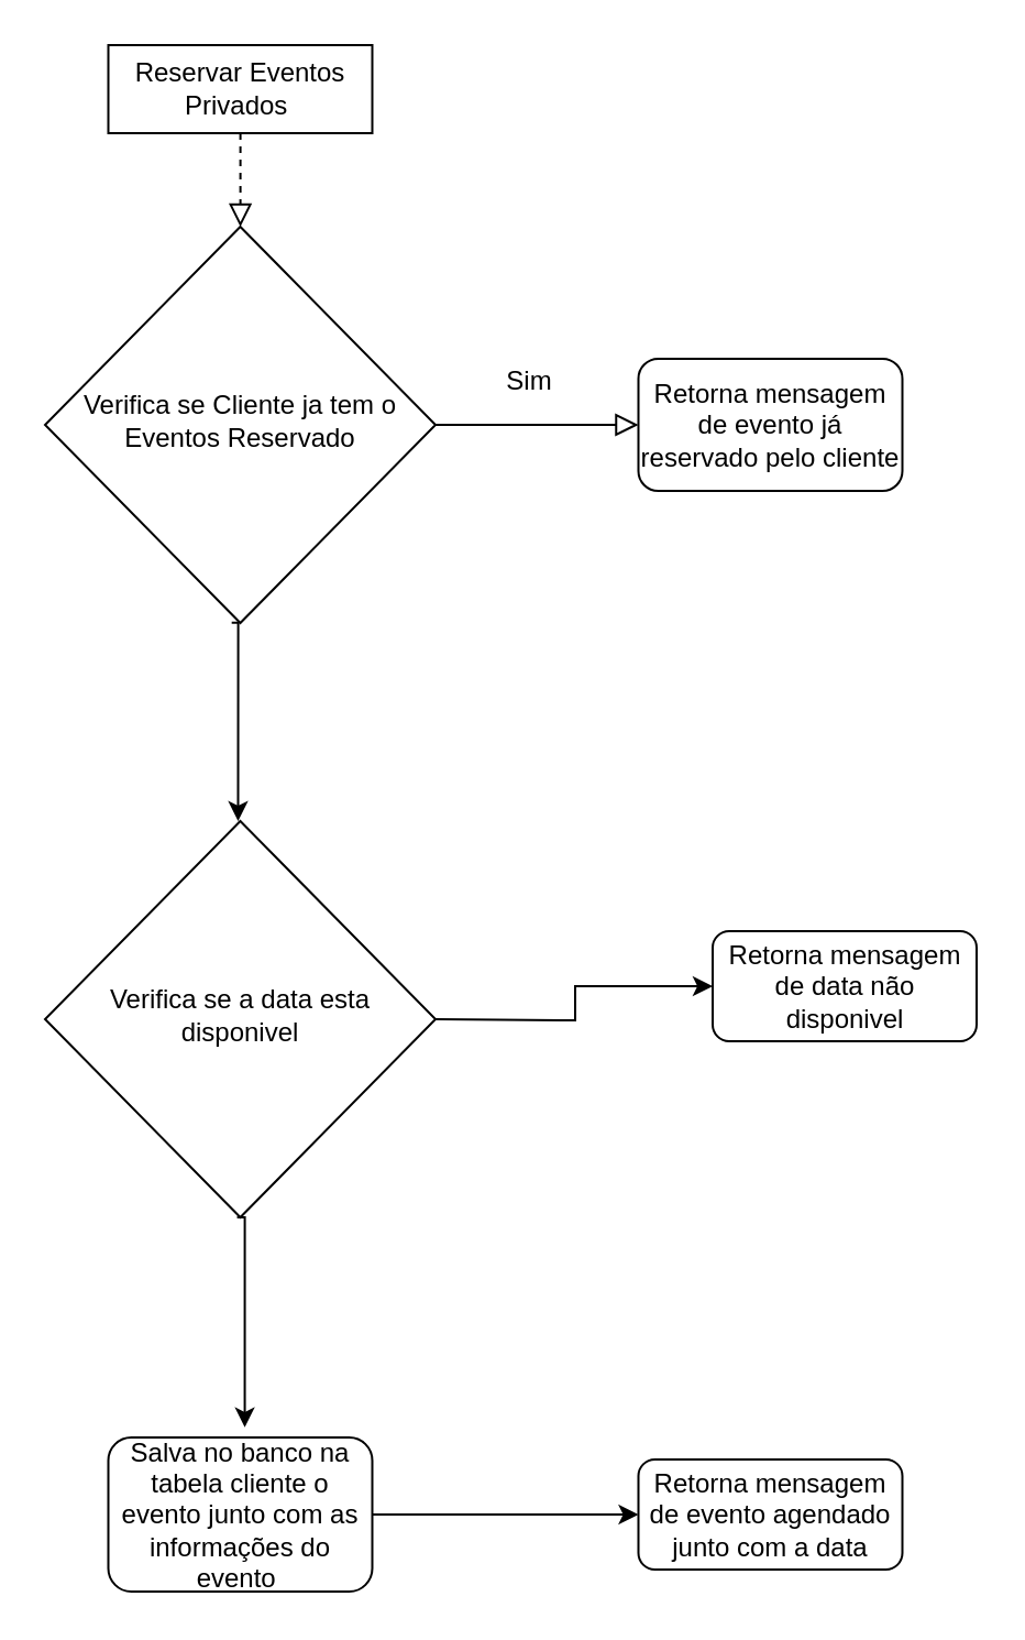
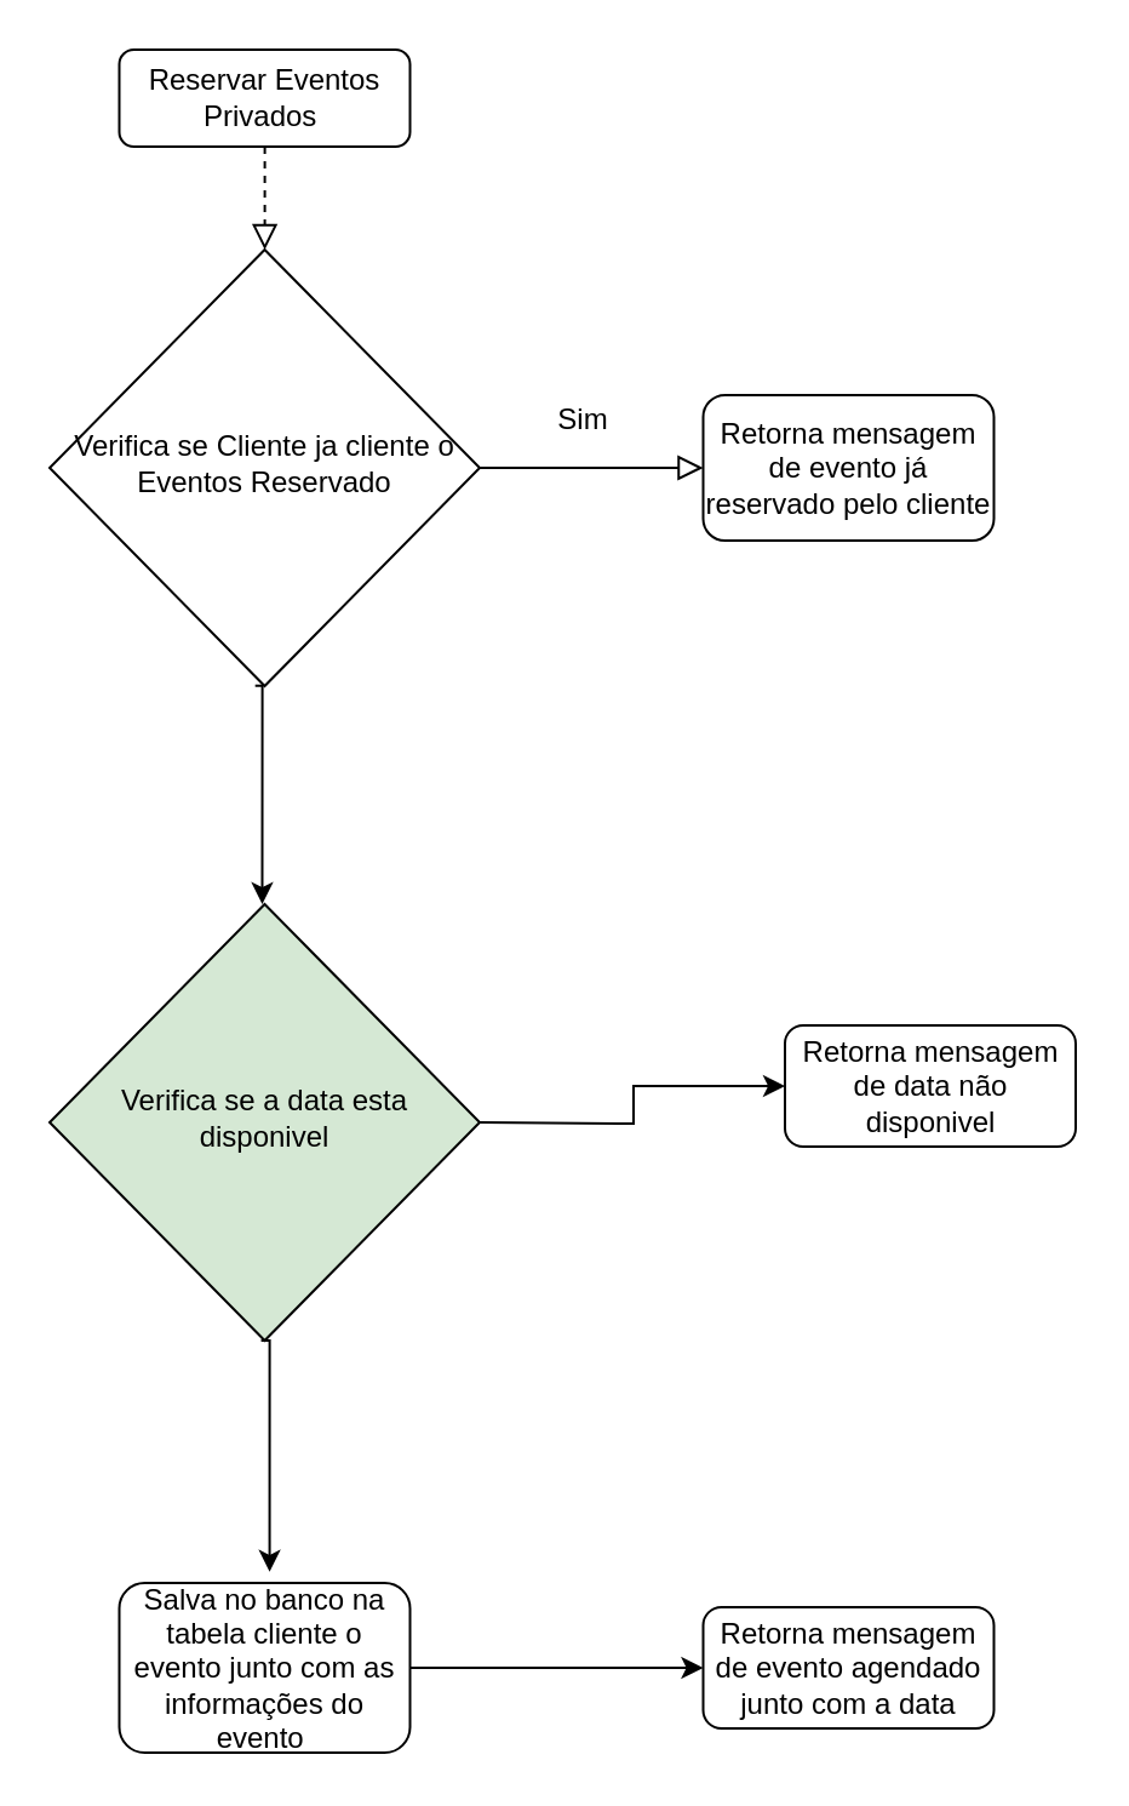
- <mxCell id="3" value="Reservar Eventos Privados&amp;nbsp;" style="whiteSpace=wrap;html=1;fontSize=12;glass=0;strokeWidth=1;shadow=0;rounded=0;" vertex="1" parent="1"><mxGeometry x="48.75" y="20" width="120" height="40" as="geometry" /></mxCell>
+ <mxCell id="3" value="Reservar Eventos Privados&amp;nbsp;" style="rounded=1;whiteSpace=wrap;html=1;fontSize=12;glass=0;strokeWidth=1;shadow=0;" vertex="1" parent="1"><mxGeometry x="48.75" y="20" width="120" height="40" as="geometry" /></mxCell>
- <mxCell id="6" value="Verifica se Cliente ja tem o Eventos Reservado" style="rhombus;whiteSpace=wrap;html=1;shadow=0;fontFamily=Helvetica;fontSize=12;align=center;strokeWidth=1;spacing=6;spacingTop=-4;" vertex="1" parent="1"><mxGeometry x="20" y="102.5" width="177.5" height="180" as="geometry" /></mxCell>
+ <mxCell id="6" value="Verifica se Cliente ja cliente o Eventos Reservado" style="rhombus;whiteSpace=wrap;html=1;shadow=0;fontFamily=Helvetica;fontSize=12;align=center;strokeWidth=1;spacing=6;spacingTop=-4;" vertex="1" parent="1"><mxGeometry x="20" y="102.5" width="177.5" height="180" as="geometry" /></mxCell>
- <mxCell id="12" value="Verifica se a data esta disponivel" style="rhombus;whiteSpace=wrap;html=1;shadow=0;fontFamily=Helvetica;fontSize=12;align=center;strokeWidth=1;spacing=6;spacingTop=-4;" vertex="1" parent="1"><mxGeometry x="20" y="372.5" width="177.5" height="180" as="geometry" /></mxCell>
+ <mxCell id="12" value="Verifica se a data esta disponivel" style="rhombus;whiteSpace=wrap;html=1;shadow=0;fontFamily=Helvetica;fontSize=12;align=center;strokeWidth=1;spacing=6;spacingTop=-4;fillColor=#d5e8d4;" vertex="1" parent="1"><mxGeometry x="20" y="372.5" width="177.5" height="180" as="geometry" /></mxCell>
